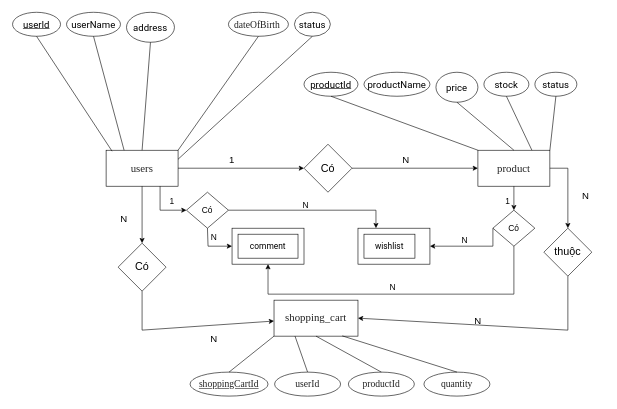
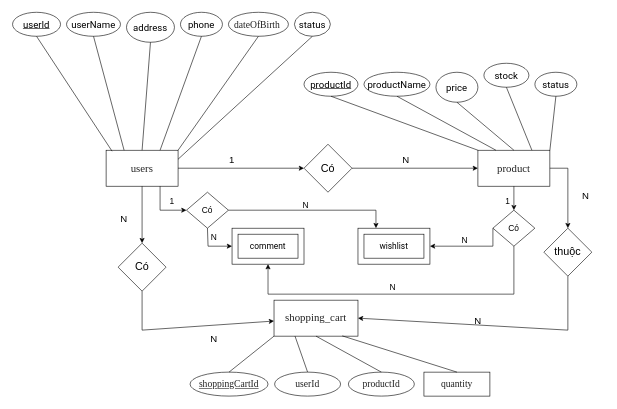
+ <mxCell id="23" value="&lt;font style=&quot;font-size: 16px;&quot; face=&quot;Roboto&quot;&gt;phone&lt;/font&gt;" style="ellipse;whiteSpace=wrap;html=1;" parent="1" vertex="1"><mxGeometry x="300" y="20" width="70" height="40" as="geometry" /></mxCell>
- <mxCell id="35" value="&lt;font style=&quot;font-size: 16px;&quot; face=&quot;Roboto&quot;&gt;stock&lt;/font&gt;" style="ellipse;whiteSpace=wrap;html=1;" parent="1" vertex="1"><mxGeometry x="806" y="120" width="75" height="40" as="geometry" /></mxCell>
+ <mxCell id="35" value="&lt;font style=&quot;font-size: 16px;&quot; face=&quot;Roboto&quot;&gt;stock&lt;/font&gt;" style="ellipse;whiteSpace=wrap;html=1;" parent="1" vertex="1"><mxGeometry x="806" y="105" width="75" height="40" as="geometry" /></mxCell>
+ <mxCell id="29" value="" style="endArrow=none;html=1;rounded=0;exitX=0.75;exitY=0;exitDx=0;exitDy=0;entryX=0.5;entryY=1;entryDx=0;entryDy=0;" parent="1" source="2" target="23" edge="1"><mxGeometry width="50" height="50" relative="1" as="geometry"><mxPoint x="526" y="210" as="sourcePoint" /><mxPoint x="576" y="160" as="targetPoint" /></mxGeometry></mxCell>
+ <mxCell id="38" value="" style="endArrow=none;html=1;rounded=0;exitX=0.25;exitY=0;exitDx=0;exitDy=0;entryX=0.5;entryY=1;entryDx=0;entryDy=0;" parent="1" source="3" target="33" edge="1"><mxGeometry width="50" height="50" relative="1" as="geometry"><mxPoint x="526" y="210" as="sourcePoint" /><mxPoint x="576" y="160" as="targetPoint" /></mxGeometry></mxCell>
- <mxCell id="53" value="&lt;font face=&quot;Roboto&quot;&gt;&lt;span style=&quot;font-size: 14px;&quot;&gt;wishlist&lt;/span&gt;&lt;/font&gt;" style="rounded=0;whiteSpace=wrap;html=1;" parent="1" vertex="1"><mxGeometry x="606" y="390" width="85" height="40" as="geometry" /></mxCell>
+ <mxCell id="53" value="&lt;font face=&quot;Roboto&quot;&gt;&lt;span style=&quot;font-size: 14px;&quot;&gt;wishlist&lt;/span&gt;&lt;/font&gt;" style="rounded=0;whiteSpace=wrap;html=1;" parent="1" vertex="1"><mxGeometry x="606" y="390" width="100" height="40" as="geometry" /></mxCell>
- <mxCell id="45" value="&lt;div style=&quot;text-align: left;&quot;&gt;&lt;font face=&quot;Roboto Flex&quot; color=&quot;#222222&quot;&gt;&lt;span style=&quot;font-size: 16px; background-color: rgb(255, 255, 255);&quot;&gt;quantity&lt;/span&gt;&lt;/font&gt;&lt;/div&gt;" style="ellipse;whiteSpace=wrap;html=1;" parent="1" vertex="1"><mxGeometry x="706" y="620" width="110" height="40" as="geometry" /></mxCell>
+ <mxCell id="45" value="&lt;div style=&quot;text-align: left;&quot;&gt;&lt;font face=&quot;Roboto Flex&quot; color=&quot;#222222&quot;&gt;&lt;span style=&quot;font-size: 16px; background-color: rgb(255, 255, 255);&quot;&gt;quantity&lt;/span&gt;&lt;/font&gt;&lt;/div&gt;" style="whiteSpace=wrap;html=1;rounded=0;" parent="1" vertex="1"><mxGeometry x="706" y="620" width="110" height="40" as="geometry" /></mxCell>
